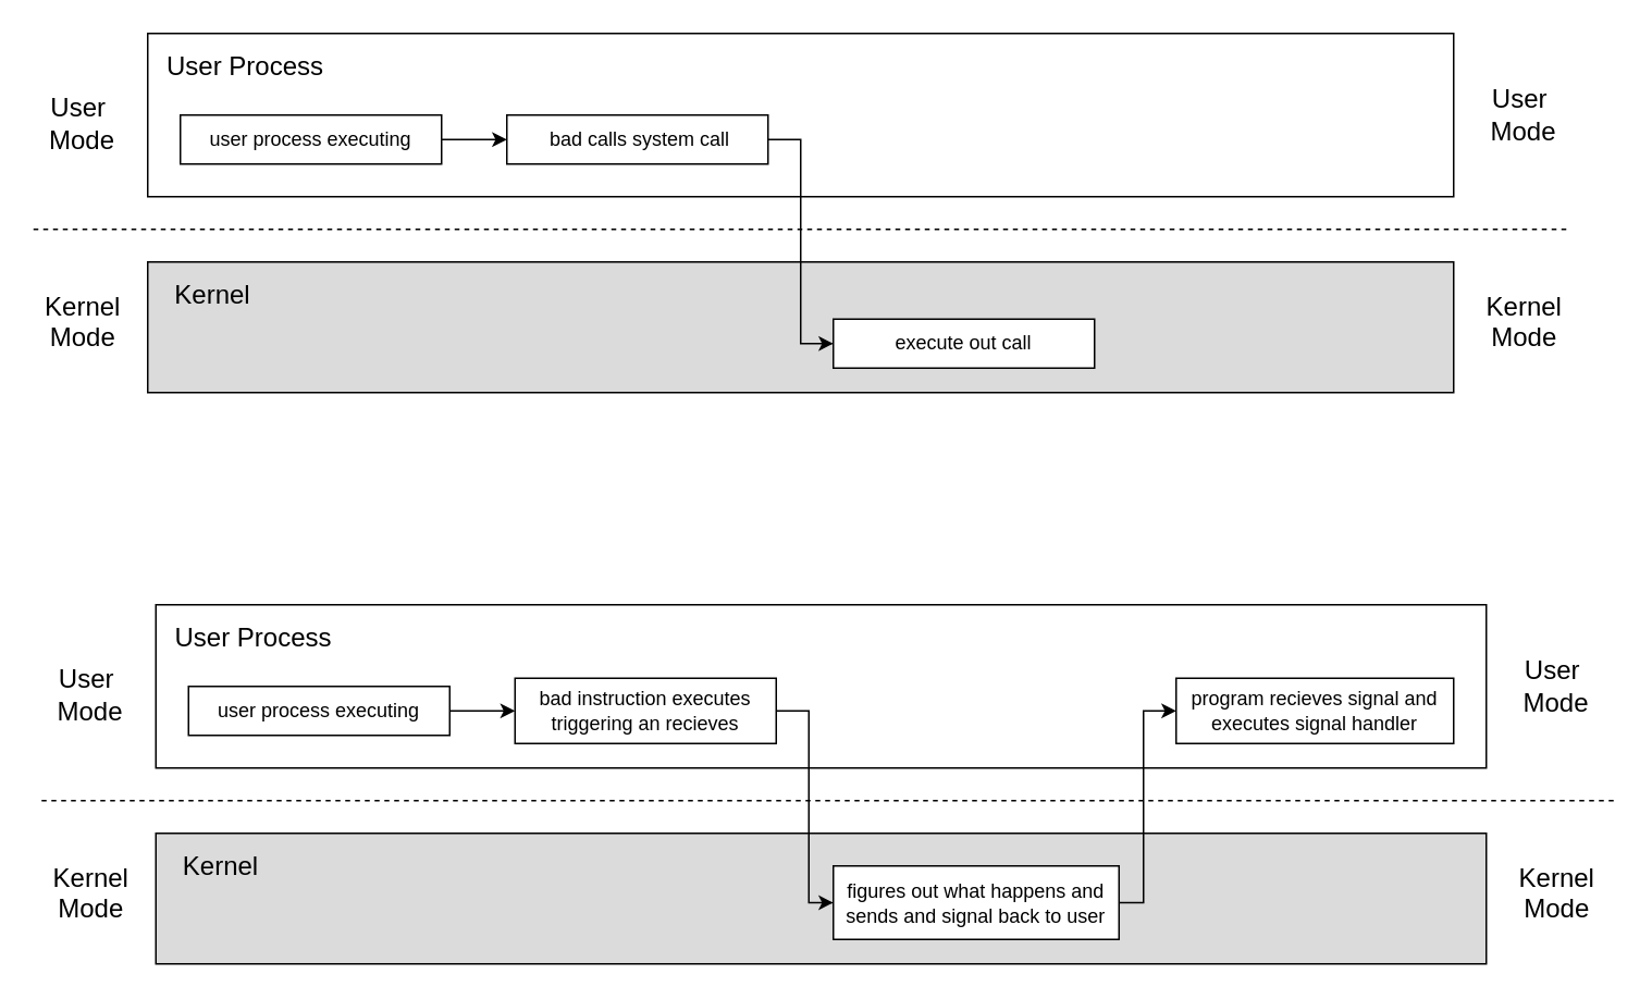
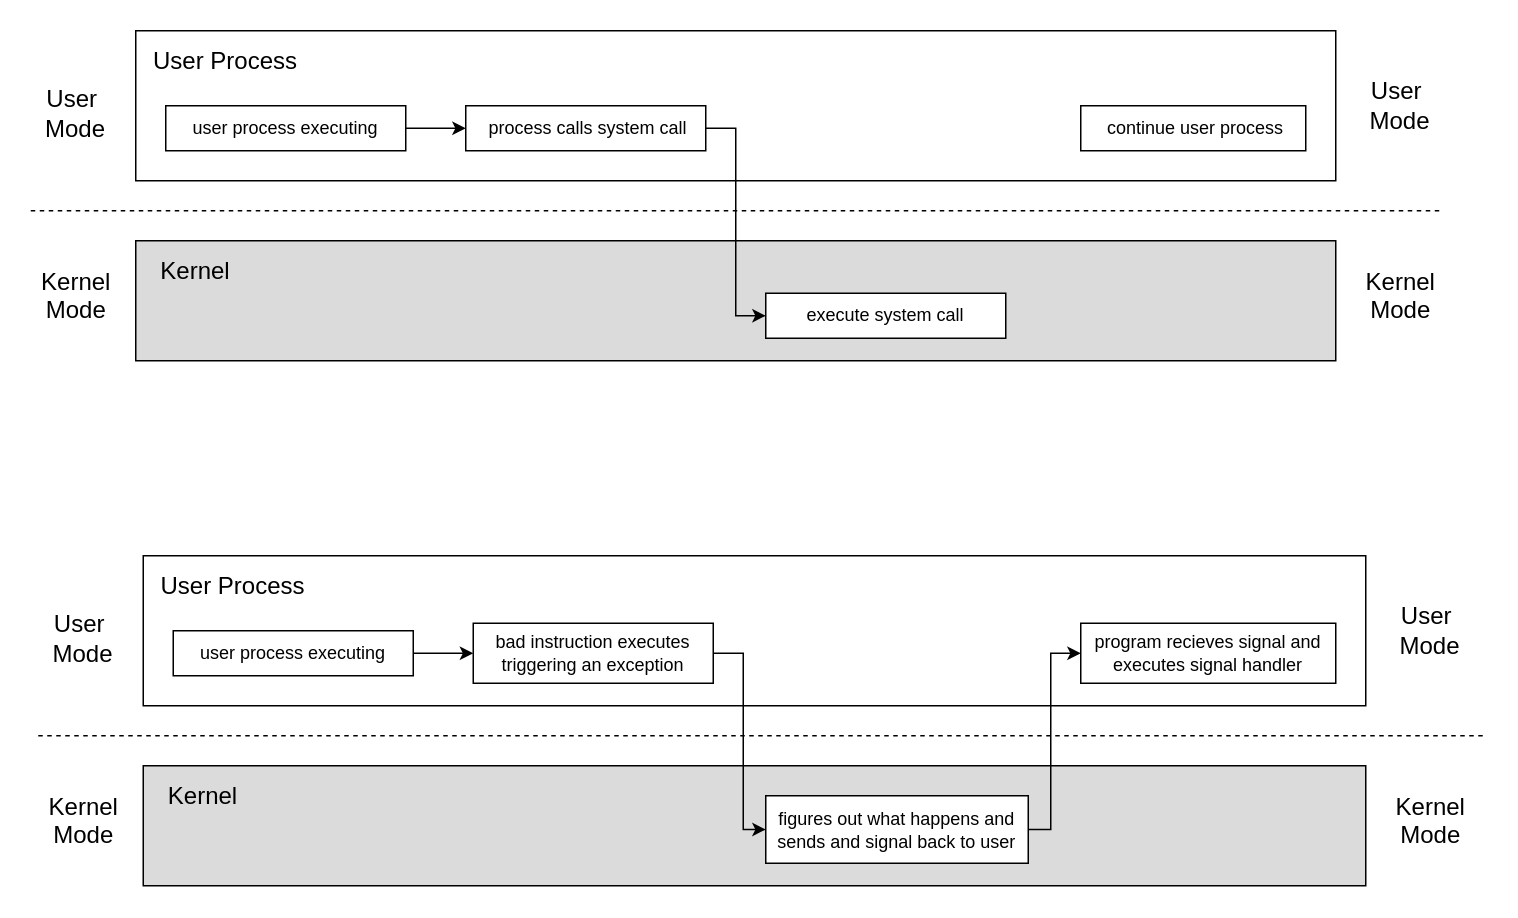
- <mxCell id="9" value="&amp;nbsp;bad calls system call" style="rounded=0;whiteSpace=wrap;html=1;" vertex="1" parent="1"><mxGeometry x="310" y="70" width="160" height="30" as="geometry" /></mxCell>
+ <mxCell id="9" value="&amp;nbsp;process calls system call" style="rounded=0;whiteSpace=wrap;html=1;" vertex="1" parent="1"><mxGeometry x="310" y="70" width="160" height="30" as="geometry" /></mxCell>
+ <mxCell id="10" value="&amp;nbsp;continue user process" style="rounded=0;whiteSpace=wrap;html=1;" vertex="1" parent="1"><mxGeometry x="720" y="70" width="150" height="30" as="geometry" /></mxCell>
- <mxCell id="7" value="execute out call" style="rounded=0;whiteSpace=wrap;html=1;" vertex="1" parent="1"><mxGeometry x="510" y="195" width="160" height="30" as="geometry" /></mxCell>
+ <mxCell id="7" value="execute system call" style="rounded=0;whiteSpace=wrap;html=1;" vertex="1" parent="1"><mxGeometry x="510" y="195" width="160" height="30" as="geometry" /></mxCell>
- <mxCell id="25" value="bad instruction executes&lt;br&gt;triggering an recieves" style="rounded=0;whiteSpace=wrap;html=1;" vertex="1" parent="1"><mxGeometry x="315" y="415" width="160" height="40" as="geometry" /></mxCell>
+ <mxCell id="25" value="bad instruction executes&lt;br&gt;triggering an exception" style="rounded=0;whiteSpace=wrap;html=1;" vertex="1" parent="1"><mxGeometry x="315" y="415" width="160" height="40" as="geometry" /></mxCell>
